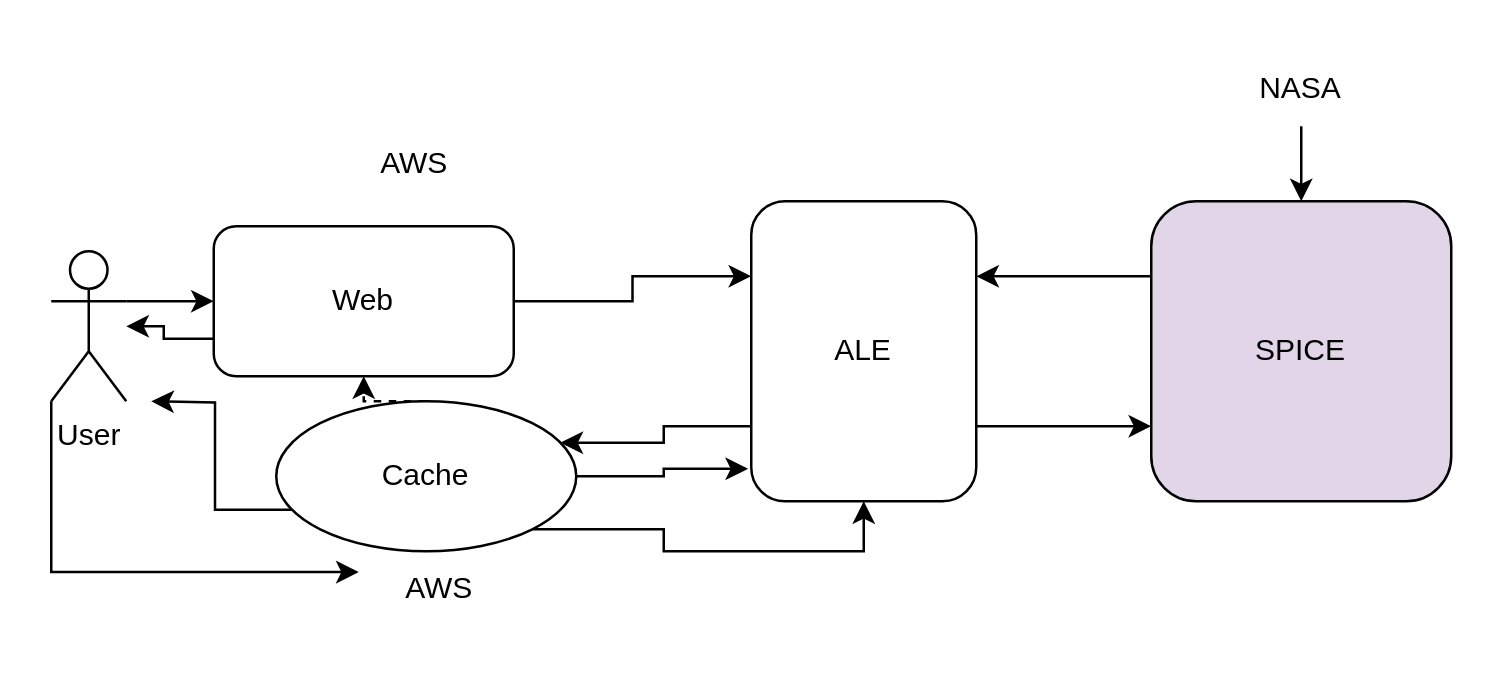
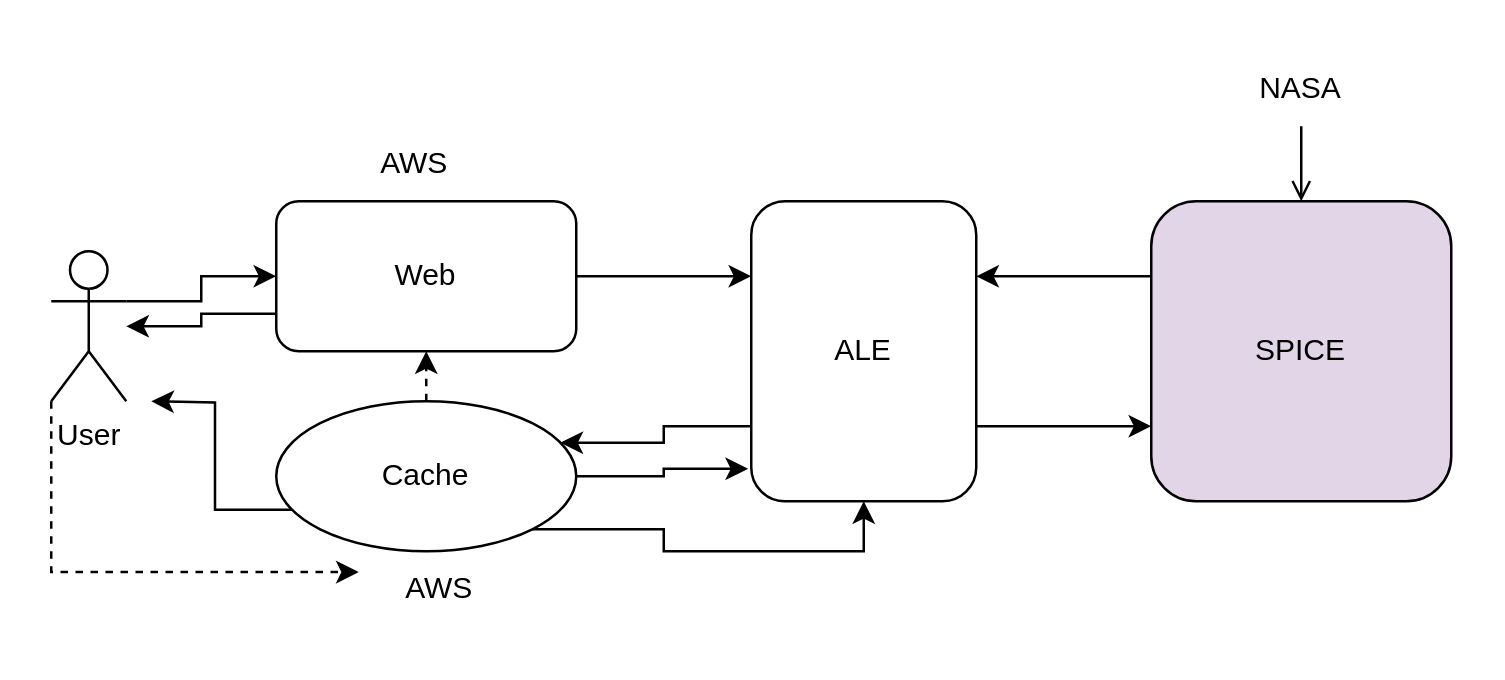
- <mxCell id="16" style="edgeStyle=orthogonalEdgeStyle;rounded=0;orthogonalLoop=1;jettySize=auto;html=1;exitX=0.5;exitY=1;exitDx=0;exitDy=0;entryX=0.5;entryY=0;entryDx=0;entryDy=0;" edge="1" parent="1" source="17" target="15"><mxGeometry relative="1" as="geometry" /></mxCell>
+ <mxCell id="16" style="edgeStyle=orthogonalEdgeStyle;rounded=0;orthogonalLoop=1;jettySize=auto;html=1;exitX=0.5;exitY=1;exitDx=0;exitDy=0;entryX=0.5;entryY=0;entryDx=0;entryDy=0;endArrow=open;" edge="1" parent="1" source="17" target="15"><mxGeometry relative="1" as="geometry" /></mxCell>
- <mxCell id="13" value="Web" style="rounded=1;whiteSpace=wrap;html=1;" vertex="1" parent="1"><mxGeometry x="85" y="90" width="120" height="60" as="geometry" /></mxCell>
+ <mxCell id="13" value="Web" style="rounded=1;whiteSpace=wrap;html=1;" vertex="1" parent="1"><mxGeometry x="110" y="80" width="120" height="60" as="geometry" /></mxCell>
- <mxCell id="20" style="edgeStyle=orthogonalEdgeStyle;rounded=0;orthogonalLoop=1;jettySize=auto;html=1;exitX=0;exitY=1;exitDx=0;exitDy=0;exitPerimeter=0;entryX=0.275;entryY=1.139;entryDx=0;entryDy=0;entryPerimeter=0;" edge="1" parent="1" source="3" target="10"><mxGeometry relative="1" as="geometry" /></mxCell>
+ <mxCell id="20" style="edgeStyle=orthogonalEdgeStyle;rounded=0;orthogonalLoop=1;jettySize=auto;html=1;exitX=0;exitY=1;exitDx=0;exitDy=0;exitPerimeter=0;entryX=0.275;entryY=1.139;entryDx=0;entryDy=0;entryPerimeter=0;dashed=1;" edge="1" parent="1" source="3" target="10"><mxGeometry relative="1" as="geometry" /></mxCell>
